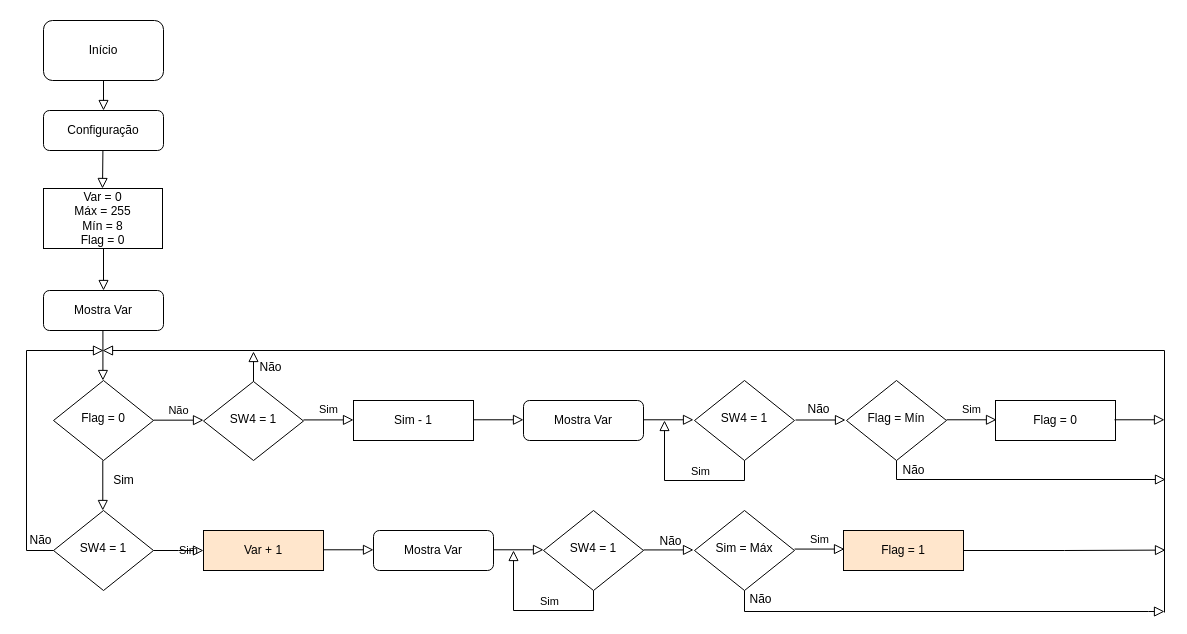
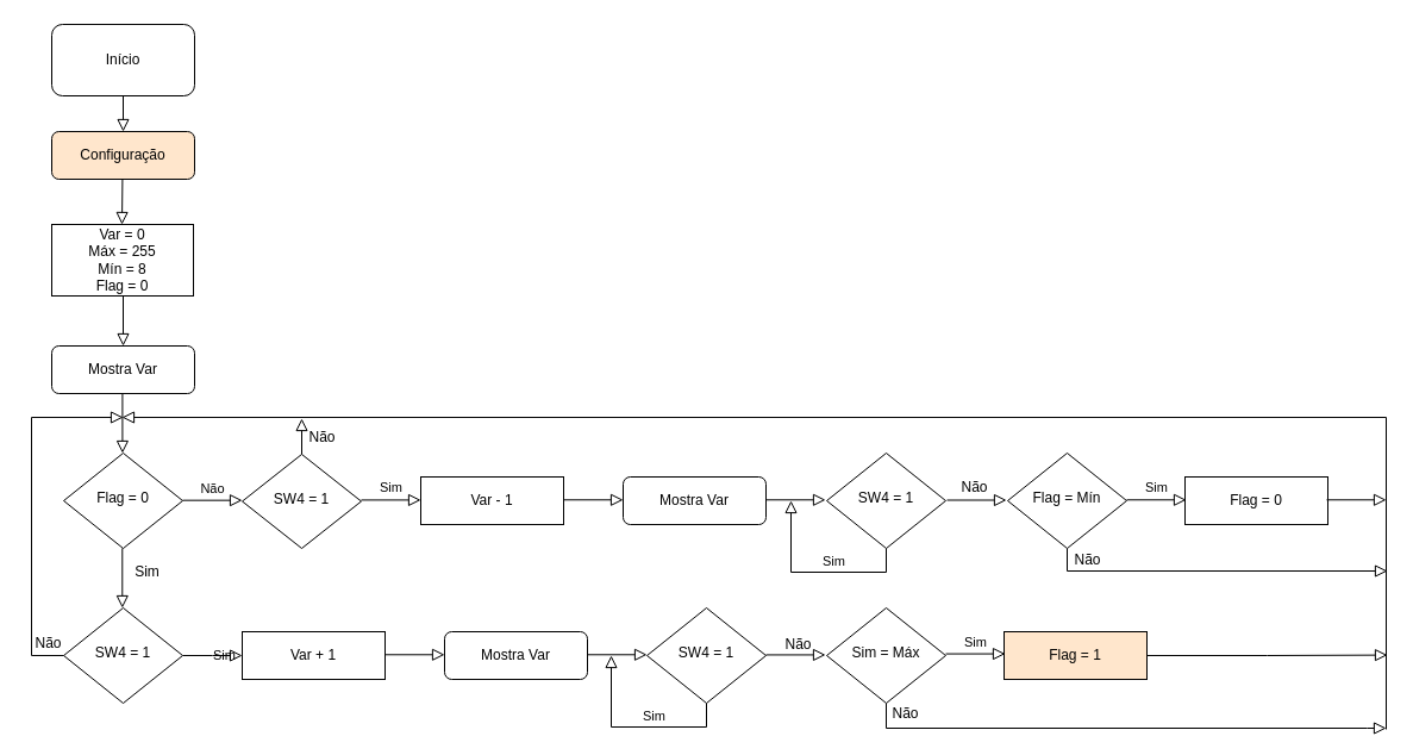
- <mxCell id="6" value="Configuração" style="rounded=1;whiteSpace=wrap;html=1;fontSize=12;glass=0;strokeWidth=1;shadow=0;" parent="1" vertex="1"><mxGeometry x="43" y="110" width="120" height="40" as="geometry" /></mxCell>
+ <mxCell id="6" value="Configuração" style="rounded=1;whiteSpace=wrap;html=1;fontSize=12;glass=0;strokeWidth=1;shadow=0;fillColor=#ffe6cc;" parent="1" vertex="1"><mxGeometry x="43" y="110" width="120" height="40" as="geometry" /></mxCell>
- <mxCell id="23" value="Sim - 1" style="rounded=0;whiteSpace=wrap;html=1;" vertex="1" parent="1"><mxGeometry x="353" y="400" width="120" height="40" as="geometry" /></mxCell>
+ <mxCell id="23" value="Var - 1" style="rounded=0;whiteSpace=wrap;html=1;" vertex="1" parent="1"><mxGeometry x="353" y="400" width="120" height="40" as="geometry" /></mxCell>
- <mxCell id="12" value="Var + 1" style="rounded=0;whiteSpace=wrap;html=1;fillColor=#ffe6cc;" parent="1" vertex="1"><mxGeometry x="203" y="530" width="120" height="40" as="geometry" /></mxCell>
+ <mxCell id="12" value="Var + 1" style="rounded=0;whiteSpace=wrap;html=1;" parent="1" vertex="1"><mxGeometry x="203" y="530" width="120" height="40" as="geometry" /></mxCell>
